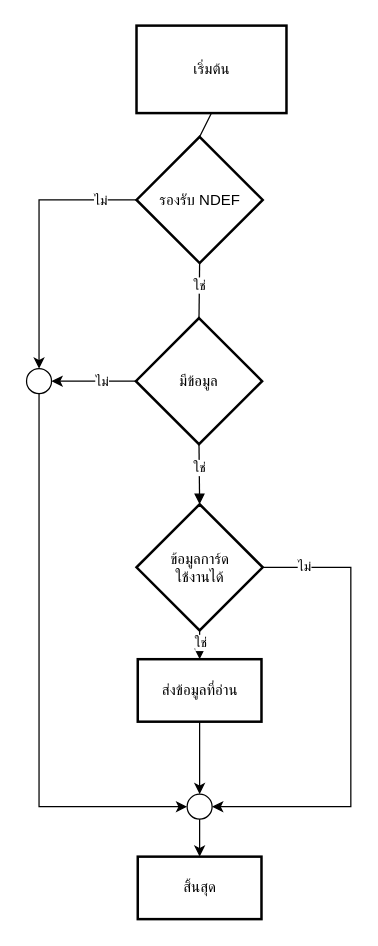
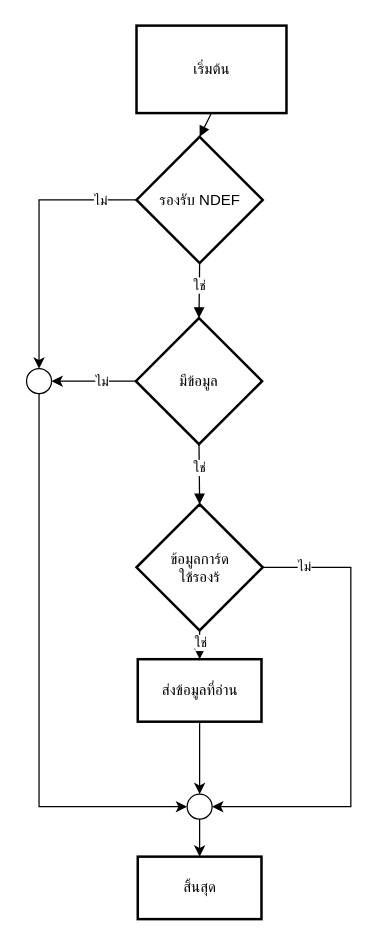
- <mxCell id="4" value="" style="curved=1;startArrow=none;endArrow=none;exitX=0.5;exitY=1;entryX=0.5;entryY=0;rounded=0;entryDx=0;entryDy=0;exitDx=0;exitDy=0;" parent="1" source="2" target="5" edge="1"><mxGeometry relative="1" as="geometry"><Array as="points" /><mxPoint x="159" y="-41" as="targetPoint" /></mxGeometry></mxCell>
+ <mxCell id="4" value="" style="curved=1;startArrow=none;endArrow=block;exitX=0.5;exitY=1;entryX=0.5;entryY=0;rounded=0;entryDx=0;entryDy=0;exitDx=0;exitDy=0;" parent="1" source="2" target="5" edge="1"><mxGeometry relative="1" as="geometry"><Array as="points" /><mxPoint x="159" y="-41" as="targetPoint" /></mxGeometry></mxCell>
- <mxCell id="8" value="" style="curved=1;startArrow=none;endArrow=none;exitX=0.5;exitY=1;entryX=0.5;entryY=0;rounded=0;entryDx=0;entryDy=0;exitDx=0;exitDy=0;" parent="1" source="5" target="10" edge="1"><mxGeometry relative="1" as="geometry"><Array as="points" /><mxPoint x="159" y="210" as="sourcePoint" /><mxPoint x="159" y="262" as="targetPoint" /></mxGeometry></mxCell>
+ <mxCell id="8" value="" style="curved=1;startArrow=none;endArrow=block;exitX=0.5;exitY=1;entryX=0.5;entryY=0;rounded=0;entryDx=0;entryDy=0;exitDx=0;exitDy=0;" parent="1" source="5" target="10" edge="1"><mxGeometry relative="1" as="geometry"><Array as="points" /><mxPoint x="159" y="210" as="sourcePoint" /><mxPoint x="159" y="262" as="targetPoint" /></mxGeometry></mxCell>
- <mxCell id="13" value="ข้อมูลการ์ด&#10;ใช้งานได้" style="rhombus;strokeWidth=2;whiteSpace=wrap;fontStyle=0;fillColor=none;" parent="1" vertex="1"><mxGeometry x="108.5" y="403" width="101" height="101" as="geometry" /></mxCell>
+ <mxCell id="13" value="ข้อมูลการ์ด&#10;ใช้รองร้" style="rhombus;strokeWidth=2;whiteSpace=wrap;fontStyle=0;fillColor=none;" parent="1" vertex="1"><mxGeometry x="108.5" y="403" width="101" height="101" as="geometry" /></mxCell>
